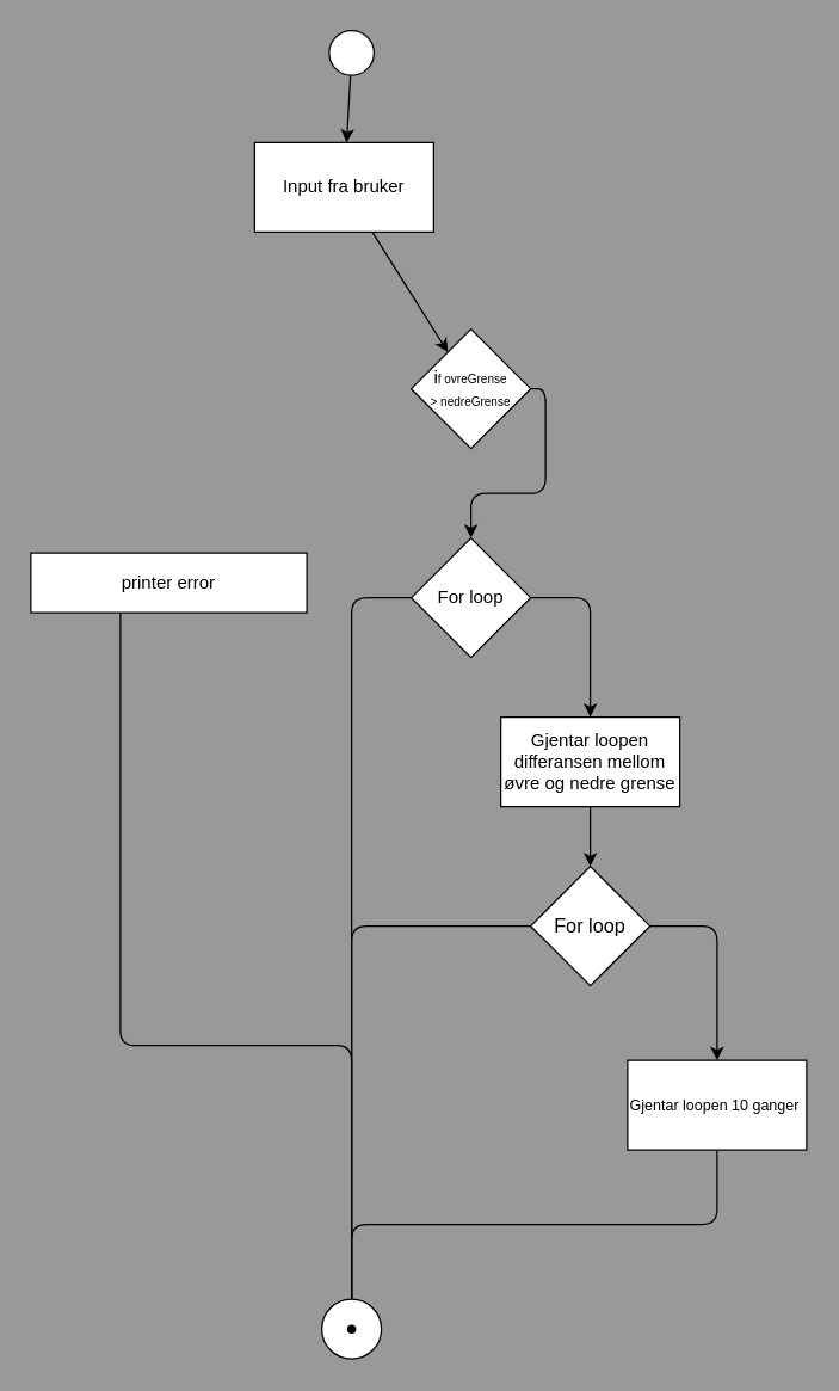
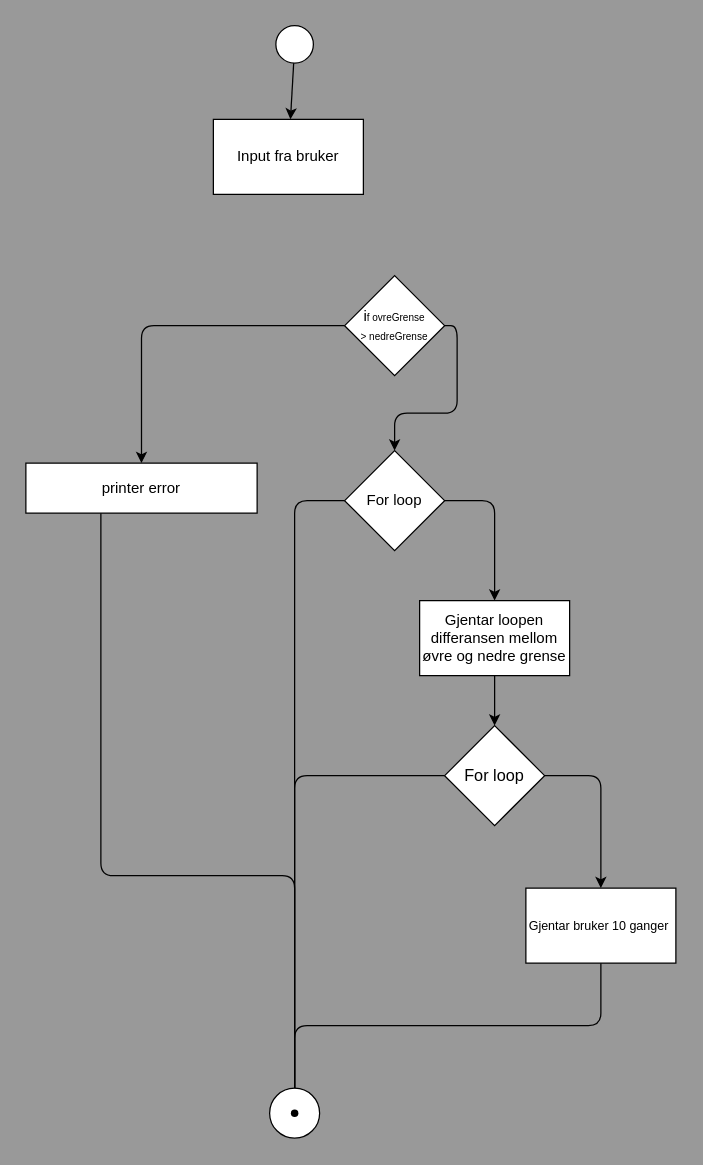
- <mxCell id="4" value="" style="edgeStyle=none;html=1;" parent="1" source="5" target="8" edge="1"><mxGeometry relative="1" as="geometry" /></mxCell>
+ <mxCell id="7" style="edgeStyle=orthogonalEdgeStyle;html=1;exitX=0;exitY=0.5;exitDx=0;exitDy=0;entryX=0.5;entryY=0;entryDx=0;entryDy=0;fontSize=12;" edge="1" parent="1" source="8" target="20"><mxGeometry relative="1" as="geometry" /></mxCell>
- <mxCell id="16" value="&lt;font size=&quot;1&quot;&gt;Gjentar loopen 10 ganger&amp;nbsp;&lt;/font&gt;" style="whiteSpace=wrap;html=1;fontSize=8;" vertex="1" parent="1"><mxGeometry x="420" y="710" width="120" height="60" as="geometry" /></mxCell>
+ <mxCell id="16" value="&lt;font size=&quot;1&quot;&gt;Gjentar bruker 10 ganger&amp;nbsp;&lt;/font&gt;" style="whiteSpace=wrap;html=1;fontSize=8;" vertex="1" parent="1"><mxGeometry x="420" y="710" width="120" height="60" as="geometry" /></mxCell>
